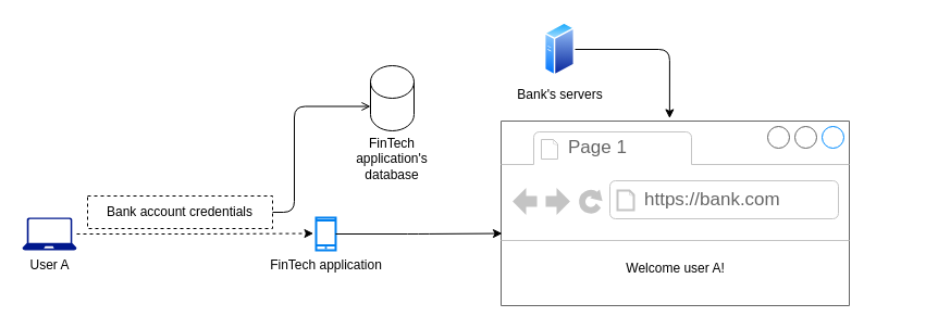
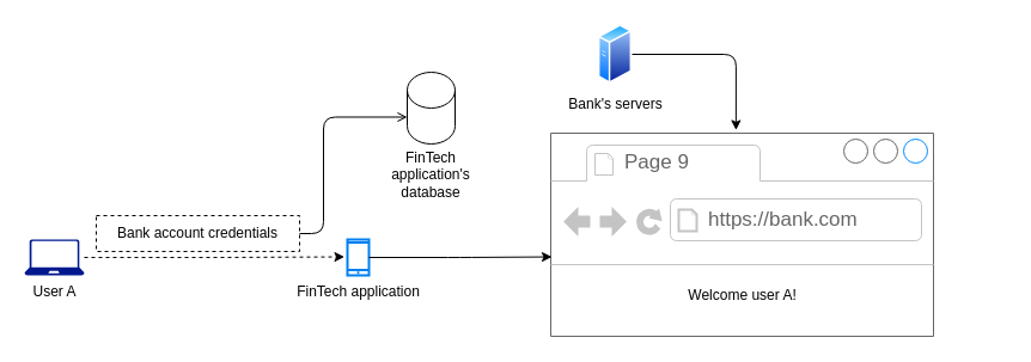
- <mxCell id="6" value="Page 1" style="strokeWidth=1;shadow=0;dashed=0;align=center;html=1;shape=mxgraph.mockup.containers.anchor;fontSize=17;fontColor=#666666;align=left;whiteSpace=wrap;" vertex="1" parent="5"><mxGeometry x="60" y="12" width="110" height="26" as="geometry" /></mxCell>
+ <mxCell id="6" value="Page 9" style="strokeWidth=1;shadow=0;dashed=0;align=center;html=1;shape=mxgraph.mockup.containers.anchor;fontSize=17;fontColor=#666666;align=left;whiteSpace=wrap;" vertex="1" parent="5"><mxGeometry x="60" y="12" width="110" height="26" as="geometry" /></mxCell>
